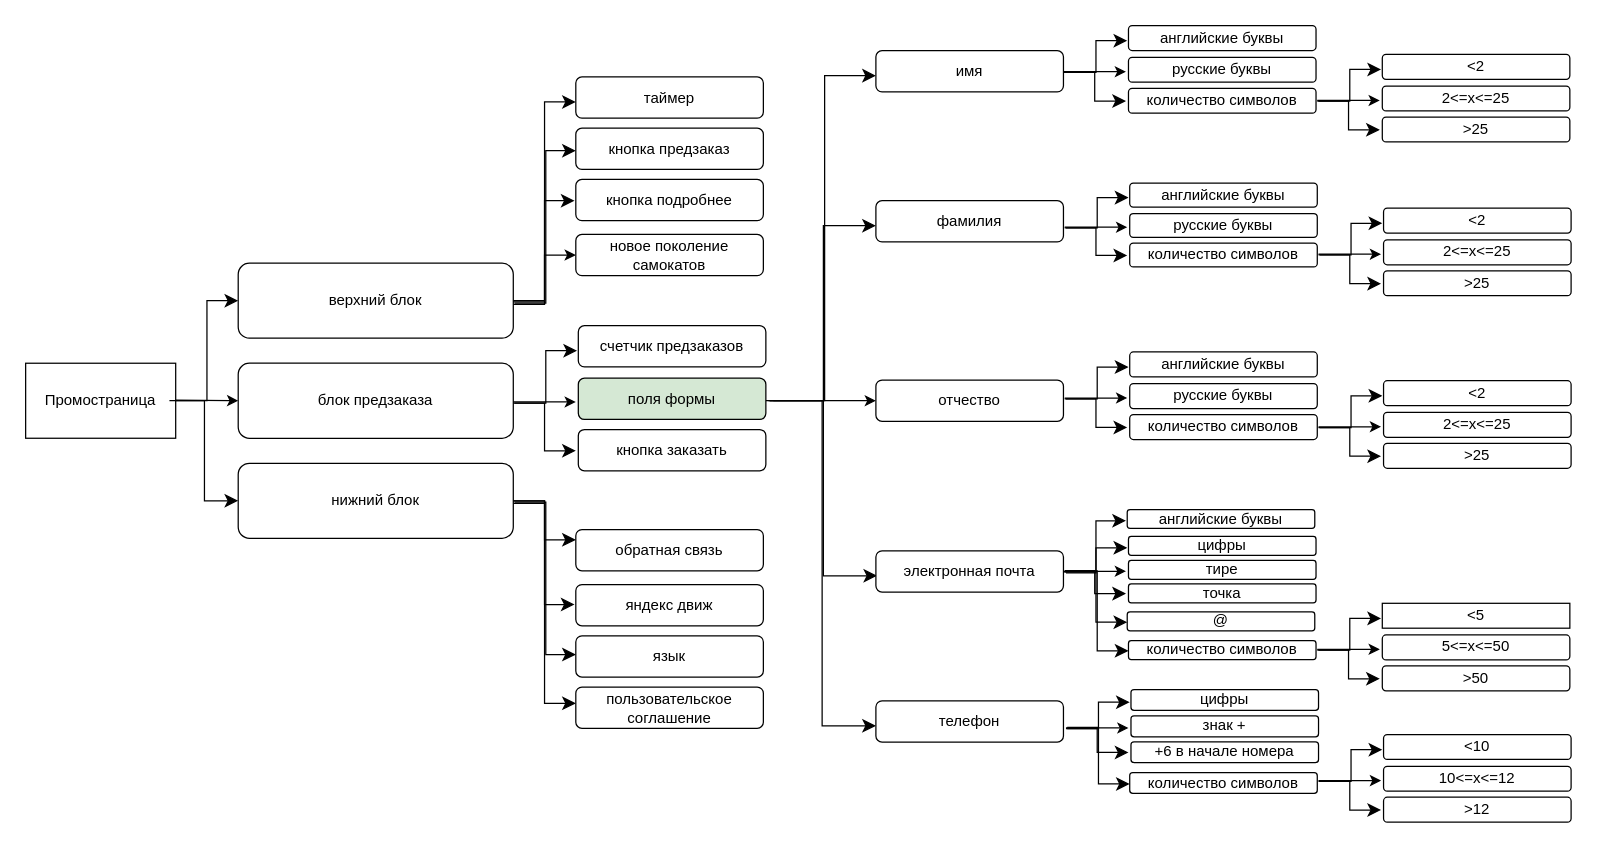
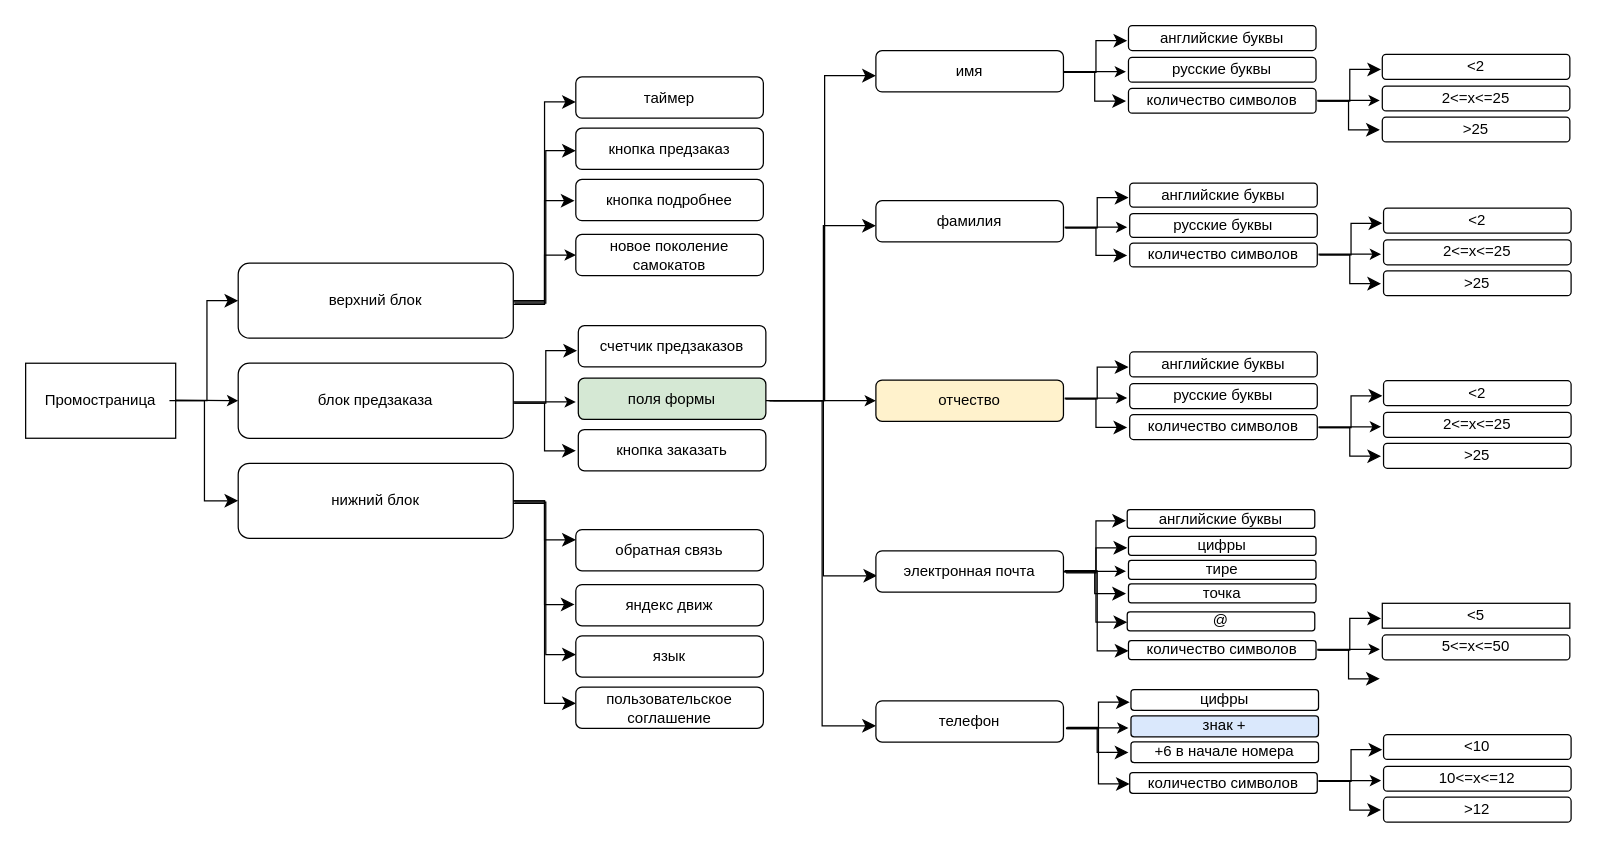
- <mxCell id="35" value="отчество" style="rounded=1;whiteSpace=wrap;html=1;" vertex="1" parent="1"><mxGeometry x="700" y="303.5" width="150" height="33" as="geometry" /></mxCell>
+ <mxCell id="35" value="отчество" style="rounded=1;whiteSpace=wrap;html=1;fillColor=#fff2cc;" vertex="1" parent="1"><mxGeometry x="700" y="303.5" width="150" height="33" as="geometry" /></mxCell>
- <mxCell id="118" value="&amp;gt;50" style="rounded=1;whiteSpace=wrap;html=1;" vertex="1" parent="112"><mxGeometry x="52" y="50.086" width="150" height="19.914" as="geometry" /></mxCell>
- <mxCell id="72" value="знак +" style="rounded=1;whiteSpace=wrap;html=1;" vertex="1" parent="67"><mxGeometry x="52" y="21.127" width="150" height="16.6" as="geometry" /></mxCell>
+ <mxCell id="72" value="знак +" style="rounded=1;whiteSpace=wrap;html=1;fillColor=#dae8fc;" vertex="1" parent="67"><mxGeometry x="52" y="21.127" width="150" height="16.6" as="geometry" /></mxCell>
